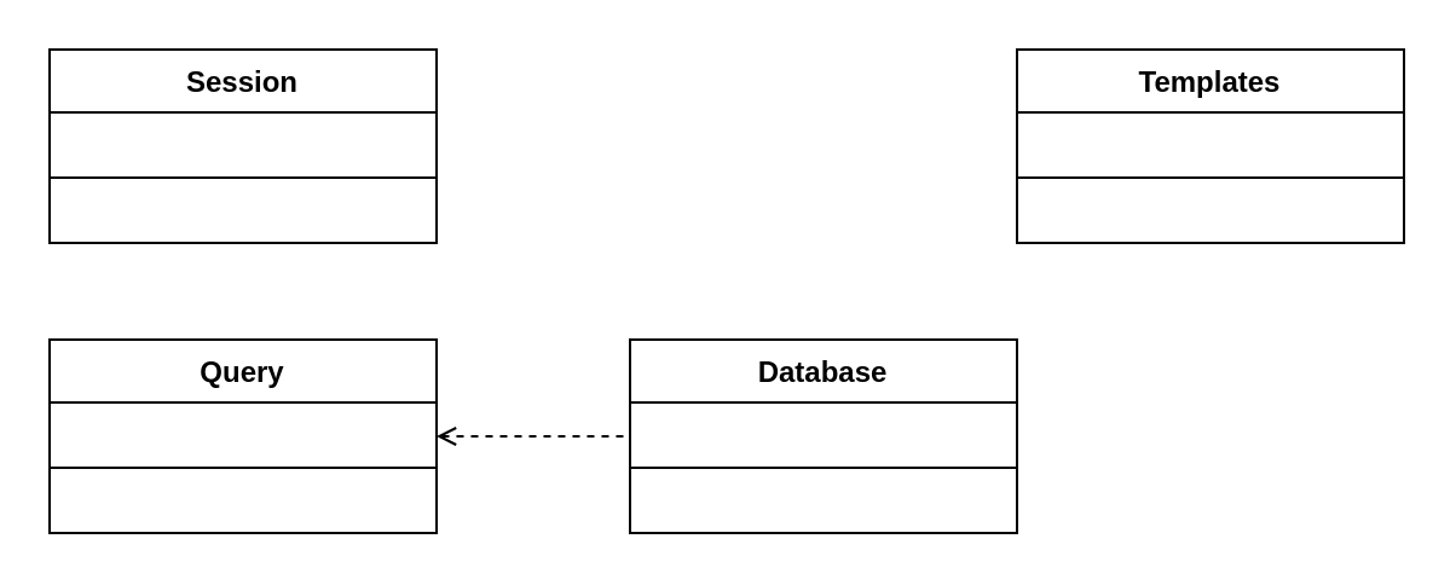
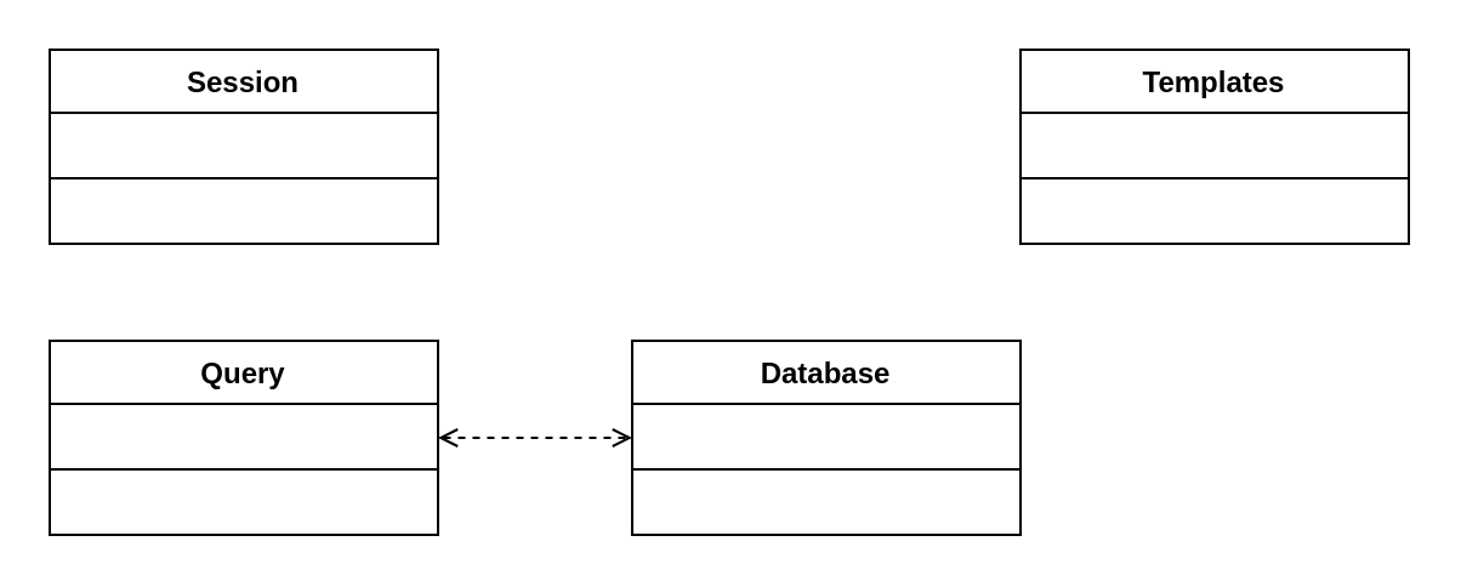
- <mxCell id="10" value="" style="endArrow=none;dashed=1;html=1;rounded=0;entryX=0;entryY=0.5;entryDx=0;entryDy=0;exitX=1;exitY=0.5;exitDx=0;exitDy=0;startArrow=open;startFill=0;" edge="1" parent="1" source="4" target="6"><mxGeometry width="50" height="50" relative="1" as="geometry"><mxPoint x="390" y="190" as="sourcePoint" /><mxPoint x="470" y="110" as="targetPoint" /><Array as="points" /></mxGeometry></mxCell>
+ <mxCell id="10" value="" style="endArrow=open;dashed=1;html=1;rounded=0;entryX=0;entryY=0.5;entryDx=0;entryDy=0;exitX=1;exitY=0.5;exitDx=0;exitDy=0;startArrow=open;startFill=0;" edge="1" parent="1" source="4" target="6"><mxGeometry width="50" height="50" relative="1" as="geometry"><mxPoint x="390" y="190" as="sourcePoint" /><mxPoint x="470" y="110" as="targetPoint" /><Array as="points" /></mxGeometry></mxCell>
